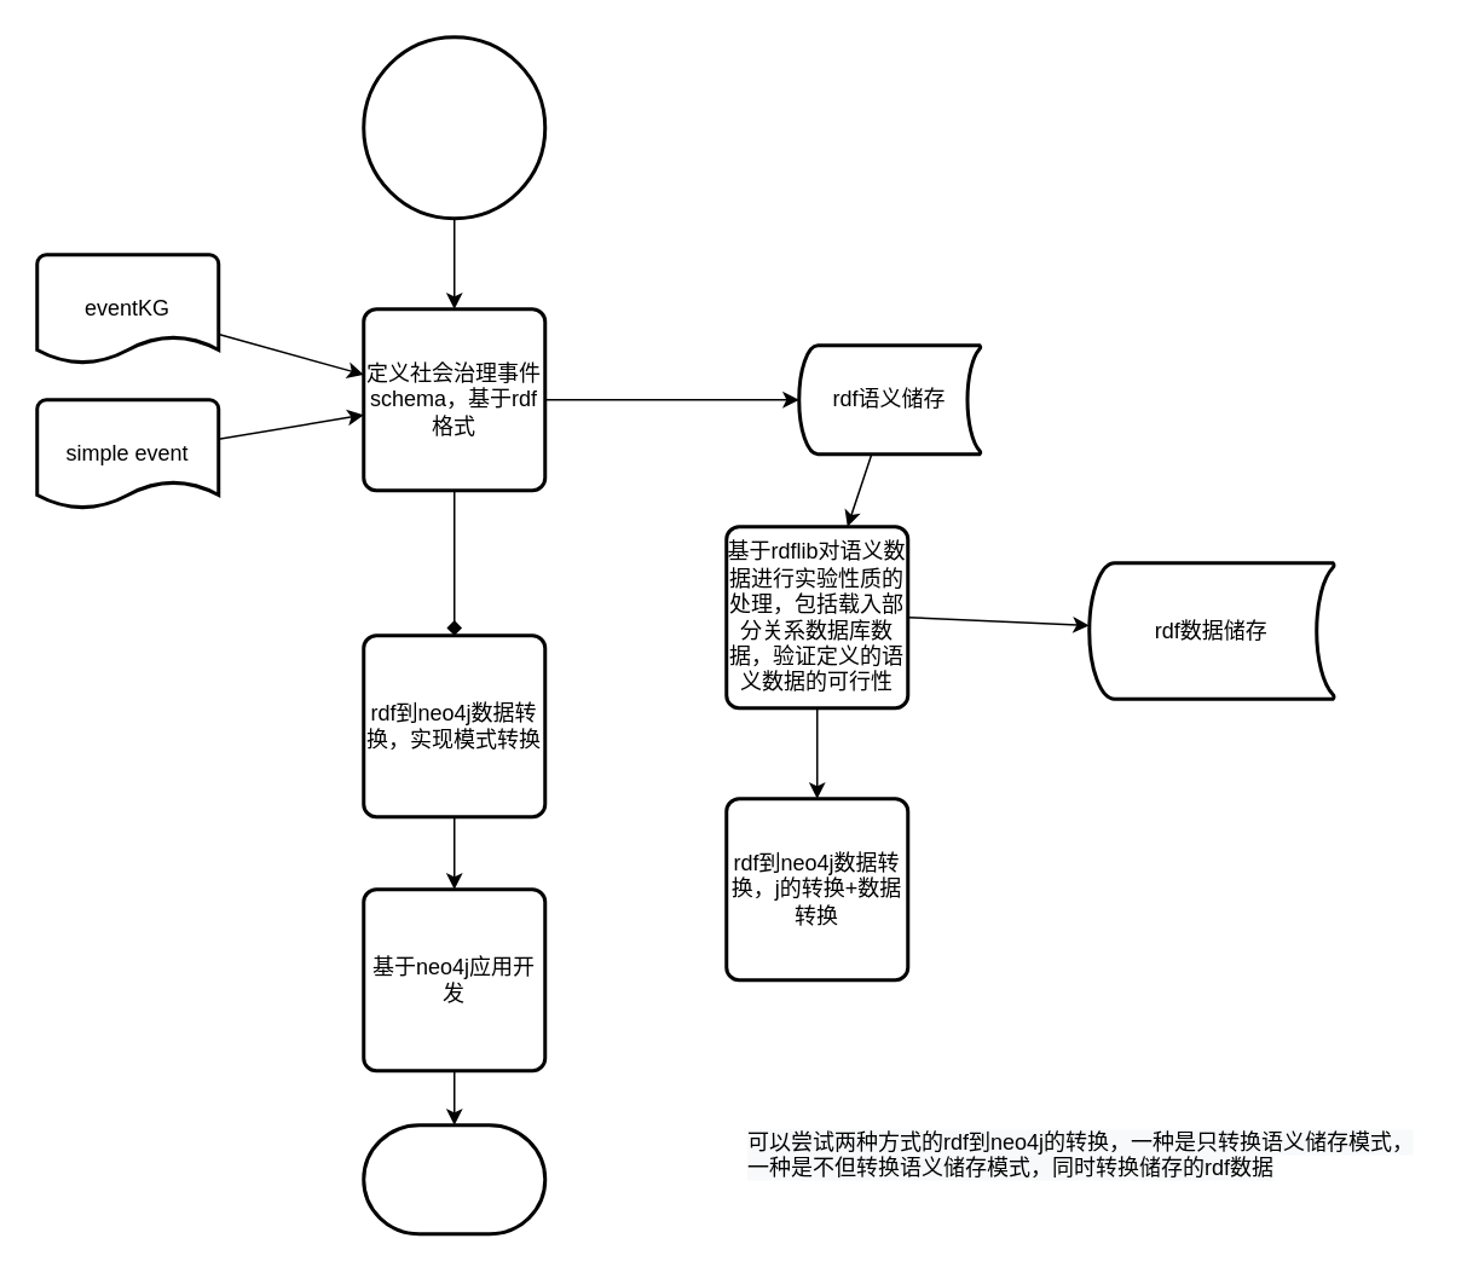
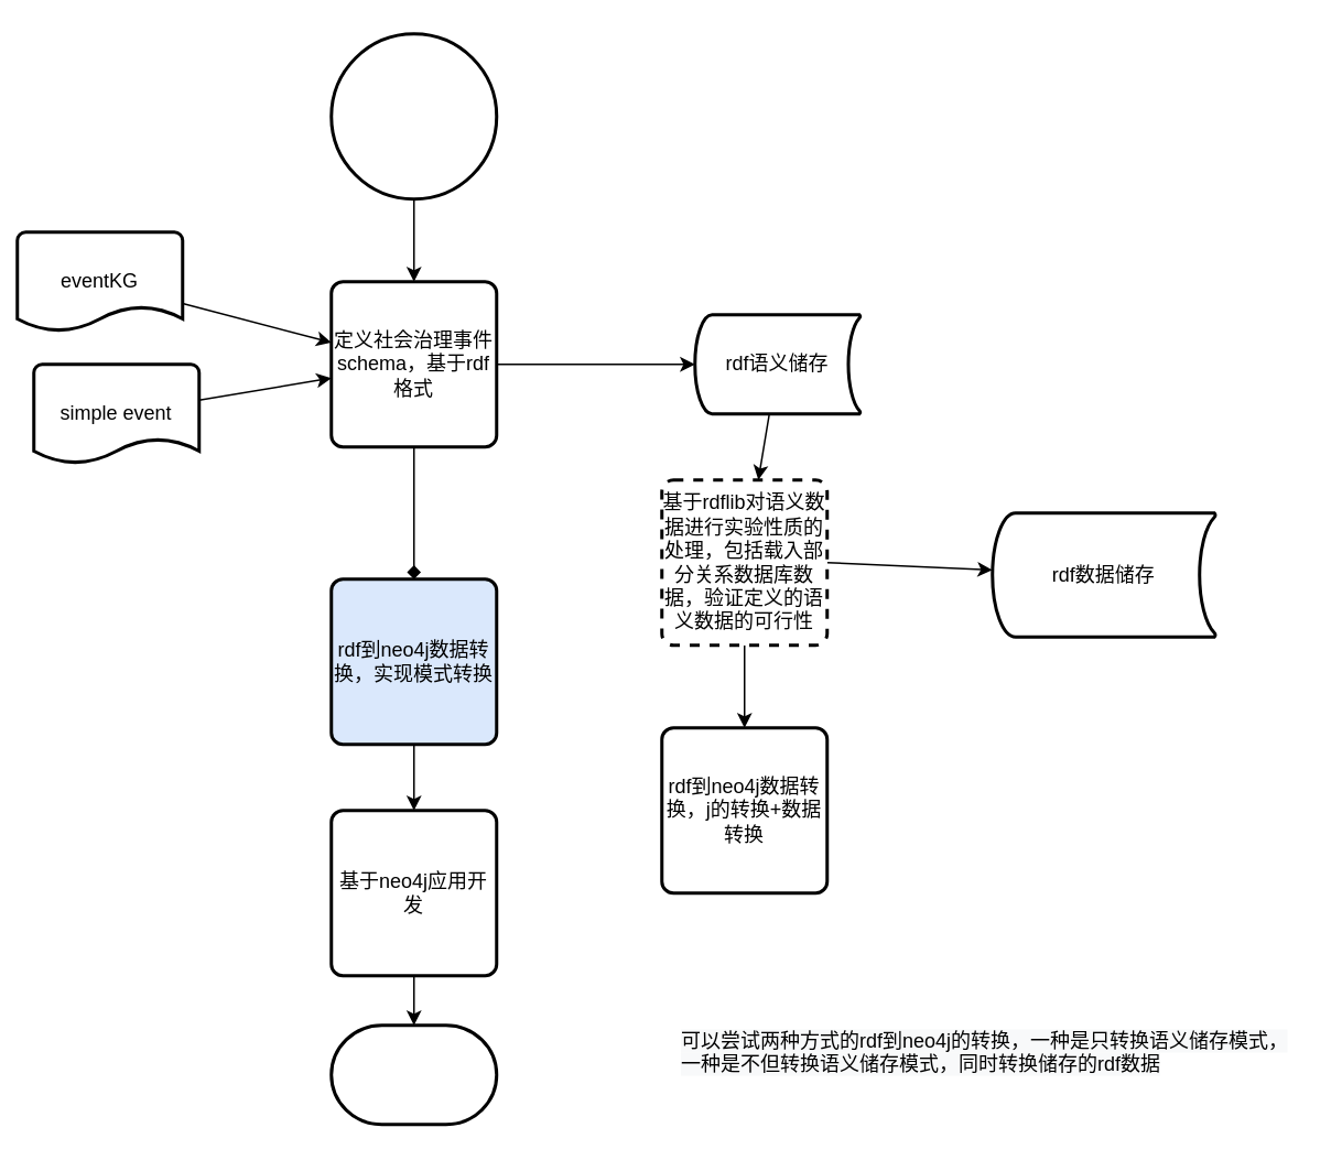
- <mxCell id="11" value="eventKG" parent="1" vertex="1" style="strokeWidth=2;html=1;shape=mxgraph.flowchart.document2;whiteSpace=wrap;size=0.25;"><mxGeometry as="geometry" y="140" x="20" width="100" height="60" /></mxCell>
+ <mxCell id="11" value="eventKG" parent="1" vertex="1" style="strokeWidth=2;html=1;shape=mxgraph.flowchart.document2;whiteSpace=wrap;size=0.25;"><mxGeometry x="10" y="140" as="geometry" width="100" height="60" /></mxCell>
- <mxCell id="6" value="rdf语义储存" parent="1" vertex="1" style="strokeWidth=2;html=1;shape=mxgraph.flowchart.stored_data;whiteSpace=wrap;"><mxGeometry x="440" y="190" as="geometry" width="100" height="60" /></mxCell>
+ <mxCell id="6" value="rdf语义储存" parent="1" vertex="1" style="strokeWidth=2;html=1;shape=mxgraph.flowchart.stored_data;whiteSpace=wrap;"><mxGeometry as="geometry" y="190" x="420" width="100" height="60" /></mxCell>
- <mxCell id="16" value="基于rdflib对语义数据进行实验性质的处理，包括载入部分关系数据库数据，验证定义的语义数据的可行性" parent="1" vertex="1" style="rounded=1;whiteSpace=wrap;html=1;absoluteArcSize=1;arcSize=14;strokeWidth=2;"><mxGeometry as="geometry" y="290" x="400" width="100" height="100" /></mxCell>
+ <mxCell id="16" value="基于rdflib对语义数据进行实验性质的处理，包括载入部分关系数据库数据，验证定义的语义数据的可行性" parent="1" vertex="1" style="rounded=1;whiteSpace=wrap;html=1;absoluteArcSize=1;arcSize=14;strokeWidth=2;dashed=1;"><mxGeometry as="geometry" y="290" x="400" width="100" height="100" /></mxCell>
- <mxCell id="20" value="rdf到neo4j数据转换，实现模式转换" parent="1" vertex="1" style="rounded=1;whiteSpace=wrap;html=1;absoluteArcSize=1;arcSize=14;strokeWidth=2;"><mxGeometry as="geometry" y="350" x="200" width="100" height="100" /></mxCell>
+ <mxCell id="20" value="rdf到neo4j数据转换，实现模式转换" parent="1" vertex="1" style="rounded=1;whiteSpace=wrap;html=1;absoluteArcSize=1;arcSize=14;strokeWidth=2;fillColor=#dae8fc;"><mxGeometry as="geometry" y="350" x="200" width="100" height="100" /></mxCell>
